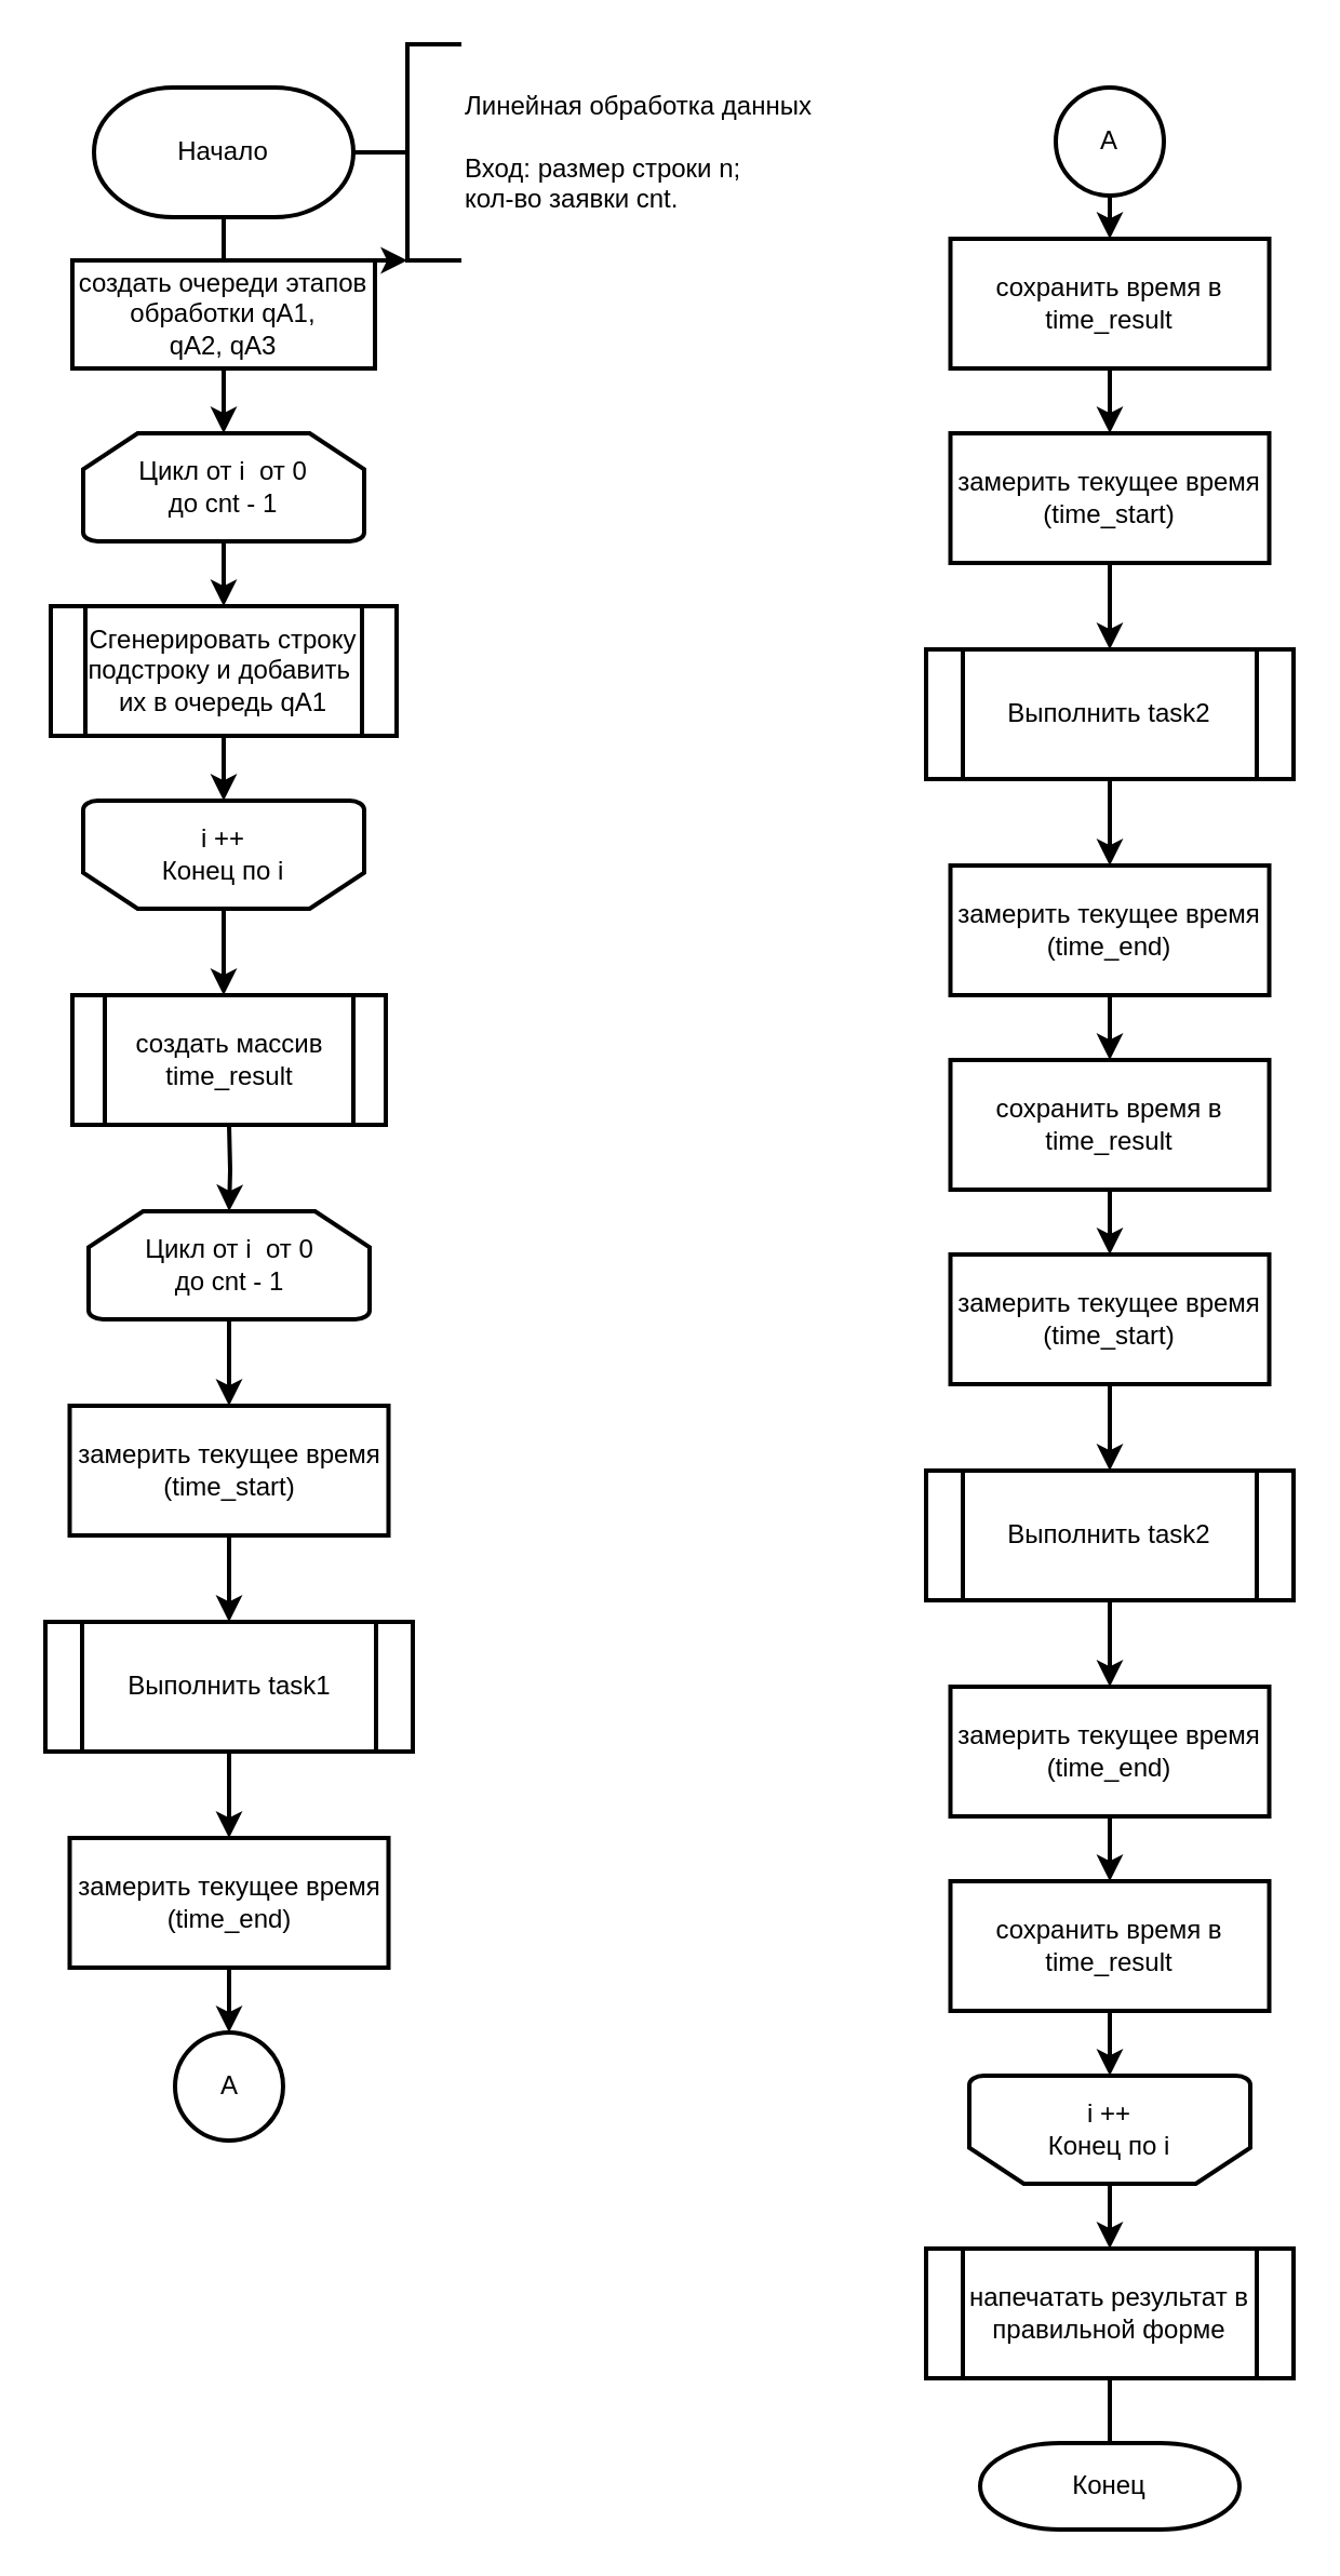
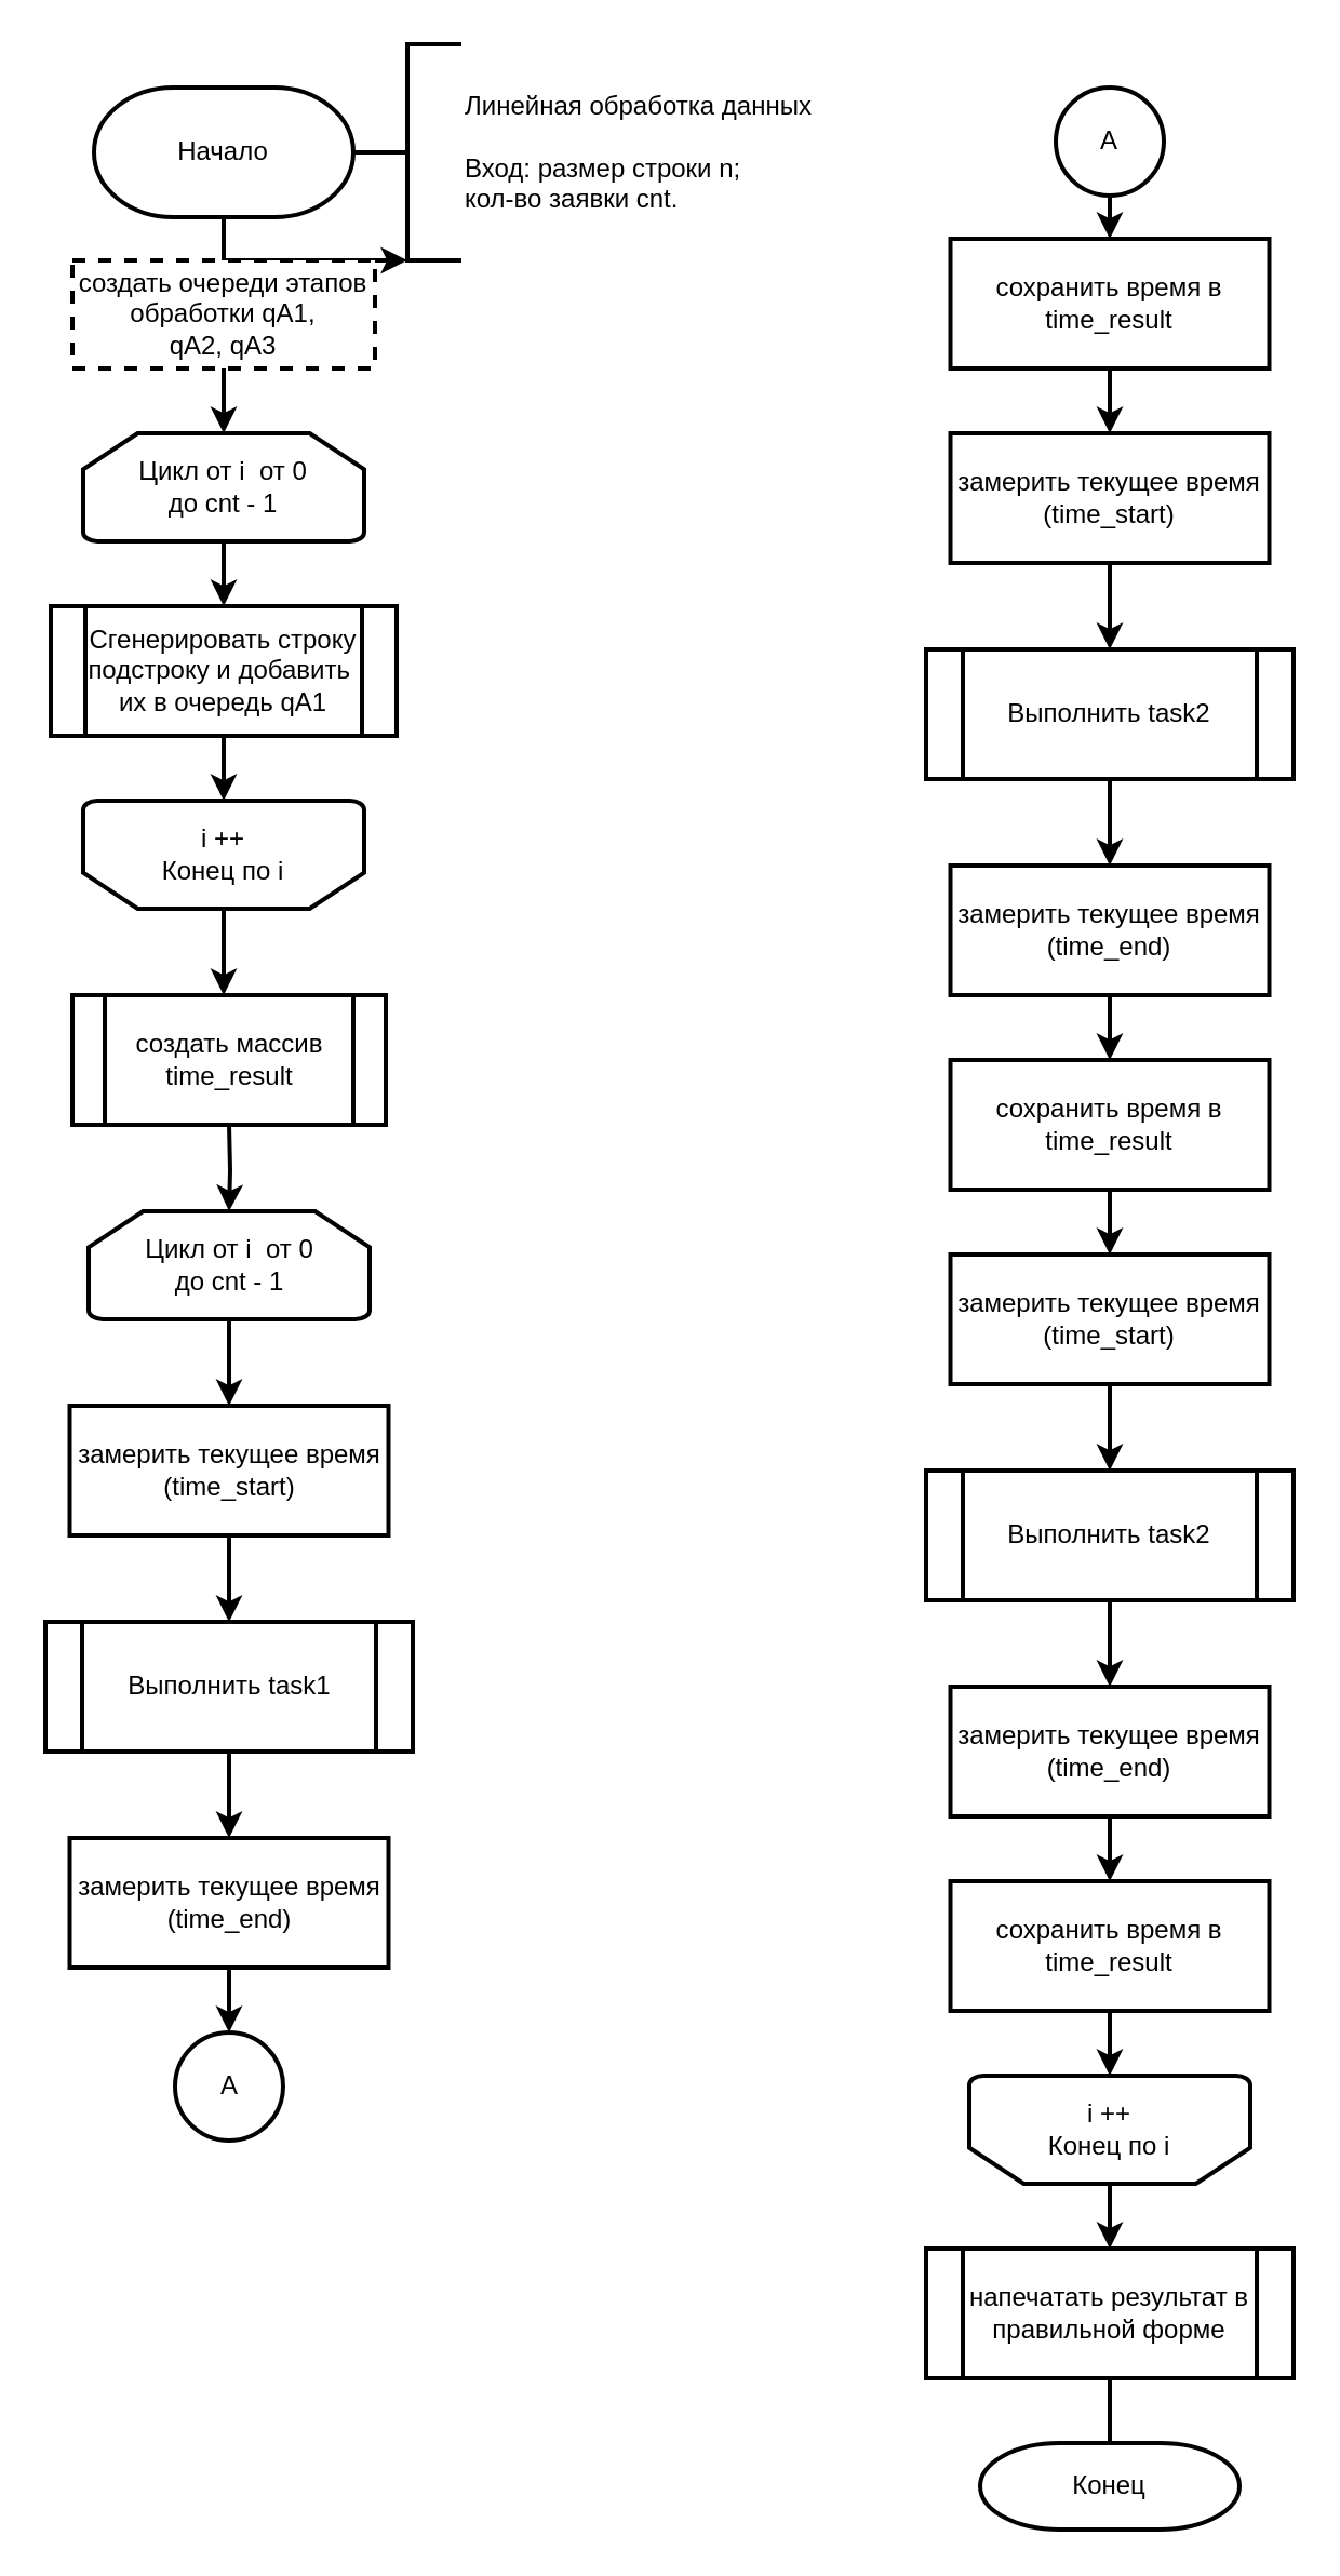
- <mxCell id="5" value="создать очереди этапов обработки qA1, &lt;br&gt;qA2, qA3" style="rounded=0;whiteSpace=wrap;html=1;strokeWidth=2;" parent="1" vertex="1"><mxGeometry x="33" y="120" width="140" height="50" as="geometry" /></mxCell>
+ <mxCell id="5" value="создать очереди этапов обработки qA1, &lt;br&gt;qA2, qA3" style="rounded=0;whiteSpace=wrap;html=1;strokeWidth=2;dashed=1;" parent="1" vertex="1"><mxGeometry x="33" y="120" width="140" height="50" as="geometry" /></mxCell>
